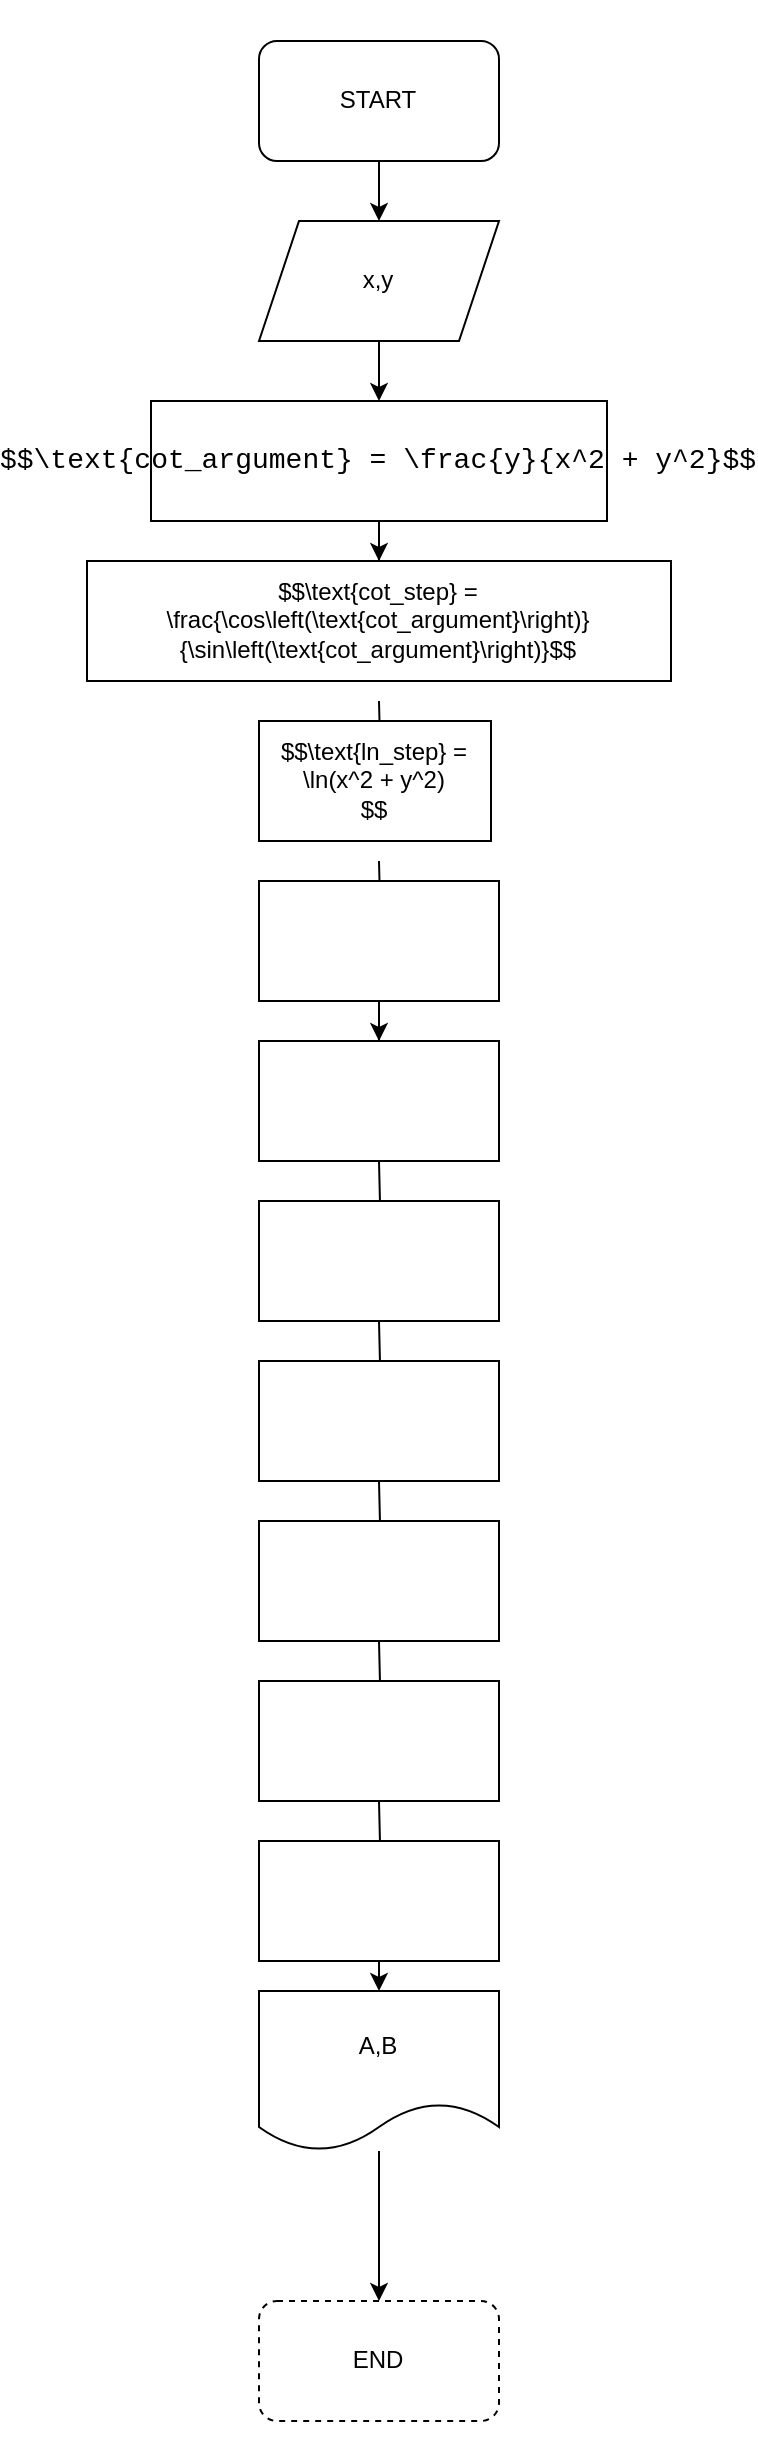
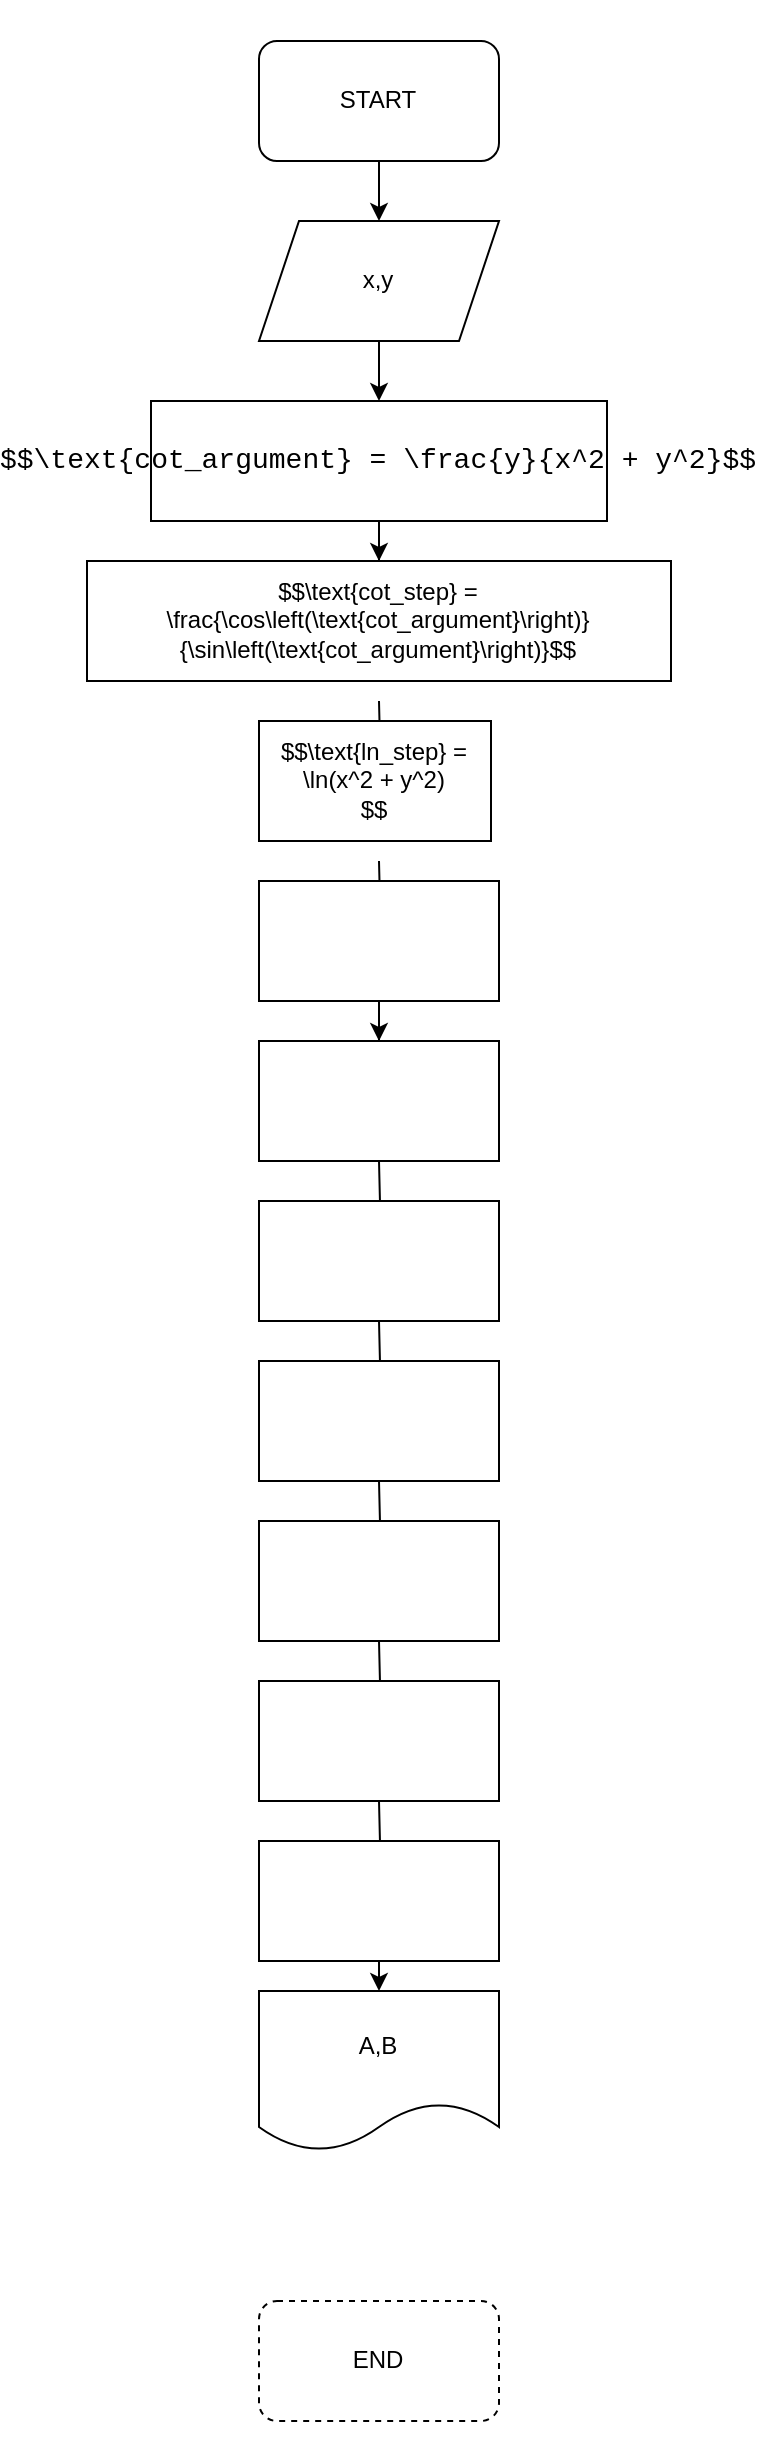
- <mxCell id="7" value="" style="edgeStyle=orthogonalEdgeStyle;rounded=0;orthogonalLoop=1;jettySize=auto;html=1;" edge="1" parent="1" source="8" target="2"><mxGeometry relative="1" as="geometry" /></mxCell>
